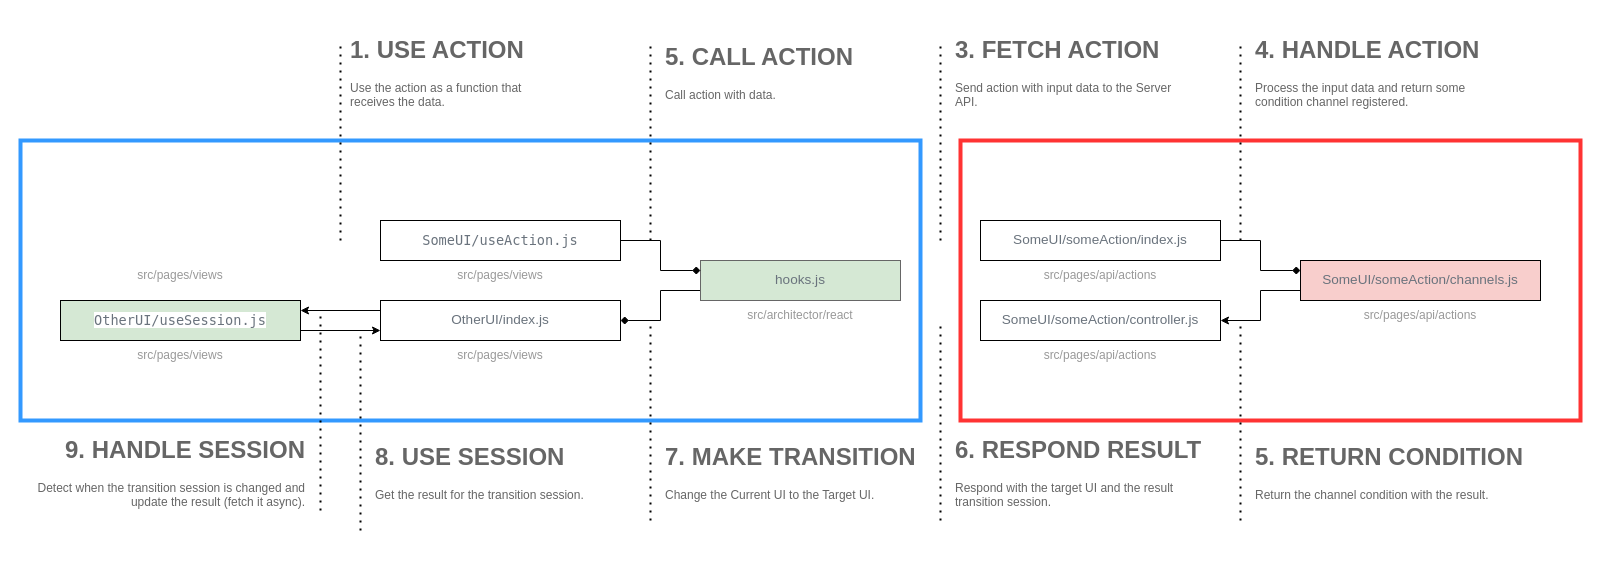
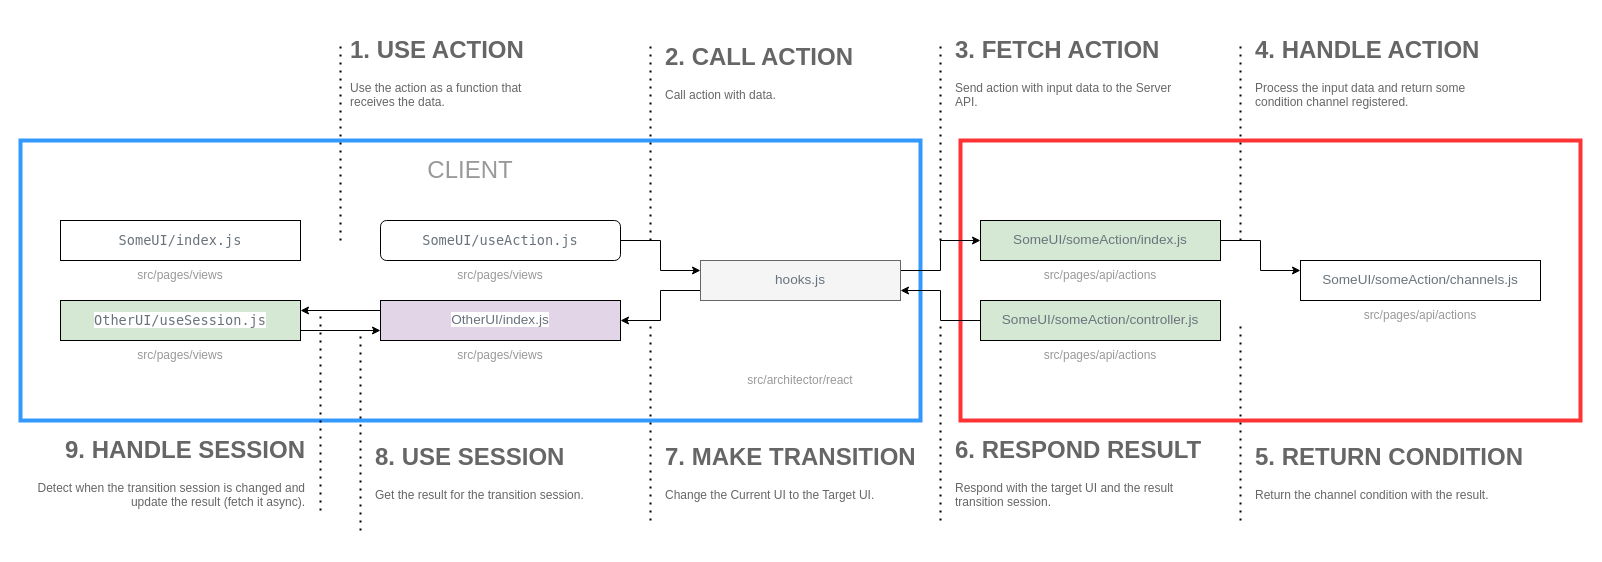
- <mxCell id="33" value="&lt;h1&gt;5. CALL ACTION&lt;/h1&gt;&lt;p&gt;&lt;span&gt;Call action with data.&lt;/span&gt;&lt;br&gt;&lt;/p&gt;" style="text;html=1;strokeColor=none;fillColor=none;spacing=5;spacingTop=-20;whiteSpace=wrap;overflow=hidden;rounded=0;fontSize=12;align=left;verticalAlign=middle;fontColor=#666666;" vertex="1" parent="1"><mxGeometry x="660" y="20" width="210" height="120" as="geometry" /></mxCell>
+ <mxCell id="33" value="&lt;h1&gt;2. CALL ACTION&lt;/h1&gt;&lt;p&gt;&lt;span&gt;Call action with data.&lt;/span&gt;&lt;br&gt;&lt;/p&gt;" style="text;html=1;strokeColor=none;fillColor=none;spacing=5;spacingTop=-20;whiteSpace=wrap;overflow=hidden;rounded=0;fontSize=12;align=left;verticalAlign=middle;fontColor=#666666;" vertex="1" parent="1"><mxGeometry x="660" y="20" width="210" height="120" as="geometry" /></mxCell>
+ <mxCell id="15" value="CLIENT" style="text;html=1;strokeColor=none;fillColor=none;align=center;verticalAlign=middle;whiteSpace=wrap;rounded=0;fontSize=24;fontColor=#999999;" vertex="1" parent="1"><mxGeometry x="395" y="160" width="150" height="20" as="geometry" /></mxCell>
+ <mxCell id="22" value="&lt;pre style=&quot;box-sizing: border-box ; font-family: , , &amp;#34;sf mono&amp;#34; , &amp;#34;menlo&amp;#34; , &amp;#34;consolas&amp;#34; , &amp;#34;liberation mono&amp;#34; , monospace ; font-size: 13.6px ; margin-bottom: 0px ; margin-top: 0px ; overflow-wrap: normal ; border-radius: 6px ; line-height: 1.45 ; overflow: auto ; padding: 16px ; word-break: normal ; color: rgb(36 , 41 , 46)&quot;&gt;&lt;span style=&quot;color: rgb(106 , 115 , 125) ; font-size: 13.6px ; background-color: rgb(255 , 255 , 255)&quot;&gt;SomeUI/index.js&lt;/span&gt;&lt;br&gt;&lt;/pre&gt;" style="rounded=0;whiteSpace=wrap;html=1;" vertex="1" parent="21"><mxGeometry width="240" height="40" as="geometry" /></mxCell>
- <mxCell id="25" value="&lt;pre style=&quot;box-sizing: border-box ; font-family: , , &amp;#34;sf mono&amp;#34; , &amp;#34;menlo&amp;#34; , &amp;#34;consolas&amp;#34; , &amp;#34;liberation mono&amp;#34; , monospace ; font-size: 13.6px ; margin-bottom: 0px ; margin-top: 0px ; overflow-wrap: normal ; border-radius: 6px ; line-height: 1.45 ; overflow: auto ; padding: 16px ; word-break: normal ; color: rgb(36 , 41 , 46)&quot;&gt;&lt;span style=&quot;color: rgb(106 , 115 , 125) ; font-size: 13.6px ; background-color: rgb(255 , 255 , 255)&quot;&gt;SomeUI/useAction.js&lt;/span&gt;&lt;br&gt;&lt;/pre&gt;" style="rounded=0;whiteSpace=wrap;html=1;" vertex="1" parent="24"><mxGeometry width="240" height="40" as="geometry" /></mxCell>
+ <mxCell id="25" value="&lt;pre style=&quot;box-sizing: border-box ; font-family: , , &amp;#34;sf mono&amp;#34; , &amp;#34;menlo&amp;#34; , &amp;#34;consolas&amp;#34; , &amp;#34;liberation mono&amp;#34; , monospace ; font-size: 13.6px ; margin-bottom: 0px ; margin-top: 0px ; overflow-wrap: normal ; border-radius: 6px ; line-height: 1.45 ; overflow: auto ; padding: 16px ; word-break: normal ; color: rgb(36 , 41 , 46)&quot;&gt;&lt;span style=&quot;color: rgb(106 , 115 , 125) ; font-size: 13.6px ; background-color: rgb(255 , 255 , 255)&quot;&gt;SomeUI/useAction.js&lt;/span&gt;&lt;br&gt;&lt;/pre&gt;" style="whiteSpace=wrap;html=1;rounded=1;" vertex="1" parent="24"><mxGeometry width="240" height="40" as="geometry" /></mxCell>
- <mxCell id="8" value="&lt;span style=&quot;color: rgb(106 , 115 , 125) ; font-size: 13.6px&quot;&gt;SomeUI/someAction/index.js&lt;/span&gt;" style="rounded=0;whiteSpace=wrap;html=1;" vertex="1" parent="1"><mxGeometry x="980" y="220" width="240" height="40" as="geometry" /></mxCell>
+ <mxCell id="8" value="&lt;span style=&quot;color: rgb(106 , 115 , 125) ; font-size: 13.6px&quot;&gt;SomeUI/someAction/index.js&lt;/span&gt;" style="rounded=0;whiteSpace=wrap;html=1;fillColor=#d5e8d4;" vertex="1" parent="1"><mxGeometry x="980" y="220" width="240" height="40" as="geometry" /></mxCell>
+ <mxCell id="4" style="edgeStyle=orthogonalEdgeStyle;rounded=0;orthogonalLoop=1;jettySize=auto;html=1;exitX=1;exitY=0.25;exitDx=0;exitDy=0;entryX=0;entryY=0.5;entryDx=0;entryDy=0;" edge="1" parent="1" source="6" target="8"><mxGeometry relative="1" as="geometry"><Array as="points"><mxPoint x="940" y="270" /><mxPoint x="940" y="240" /></Array></mxGeometry></mxCell>
- <mxCell id="27" style="edgeStyle=orthogonalEdgeStyle;rounded=0;orthogonalLoop=1;jettySize=auto;html=1;exitX=1;exitY=0.5;exitDx=0;exitDy=0;entryX=0;entryY=0.25;entryDx=0;entryDy=0;fontSize=12;fontColor=#999999;endArrow=diamond;" edge="1" parent="1" source="25" target="6"><mxGeometry relative="1" as="geometry" /></mxCell>
+ <mxCell id="27" style="edgeStyle=orthogonalEdgeStyle;rounded=0;orthogonalLoop=1;jettySize=auto;html=1;exitX=1;exitY=0.5;exitDx=0;exitDy=0;entryX=0;entryY=0.25;entryDx=0;entryDy=0;fontSize=12;fontColor=#999999;" edge="1" parent="1" source="25" target="6"><mxGeometry relative="1" as="geometry" /></mxCell>
- <mxCell id="7" style="edgeStyle=orthogonalEdgeStyle;rounded=0;orthogonalLoop=1;jettySize=auto;html=1;exitX=1;exitY=0.5;exitDx=0;exitDy=0;entryX=0;entryY=0.25;entryDx=0;entryDy=0;endArrow=diamond;" edge="1" parent="1" source="8" target="10"><mxGeometry relative="1" as="geometry"><Array as="points"><mxPoint x="1260" y="240" /><mxPoint x="1260" y="270" /></Array></mxGeometry></mxCell>
+ <mxCell id="7" style="edgeStyle=orthogonalEdgeStyle;rounded=0;orthogonalLoop=1;jettySize=auto;html=1;exitX=1;exitY=0.5;exitDx=0;exitDy=0;entryX=0;entryY=0.25;entryDx=0;entryDy=0;" edge="1" parent="1" source="8" target="10"><mxGeometry relative="1" as="geometry"><Array as="points"><mxPoint x="1260" y="240" /><mxPoint x="1260" y="270" /></Array></mxGeometry></mxCell>
- <mxCell id="6" value="&lt;span style=&quot;color: rgb(106 , 115 , 125) ; font-size: 13.6px&quot;&gt;hooks.js&lt;/span&gt;" style="rounded=0;whiteSpace=wrap;html=1;fillColor=#d5e8d4;strokeColor=#666666;fontColor=#333333;" vertex="1" parent="1"><mxGeometry x="700" y="260" width="200" height="40" as="geometry" /></mxCell>
+ <mxCell id="6" value="&lt;span style=&quot;color: rgb(106 , 115 , 125) ; font-size: 13.6px&quot;&gt;hooks.js&lt;/span&gt;" style="rounded=0;whiteSpace=wrap;html=1;fillColor=#f5f5f5;strokeColor=#666666;fontColor=#333333;" vertex="1" parent="1"><mxGeometry x="700" y="260" width="200" height="40" as="geometry" /></mxCell>
- <mxCell id="10" value="&lt;span style=&quot;color: rgb(106 , 115 , 125) ; font-size: 13.6px&quot;&gt;SomeUI/someAction/channels.js&lt;/span&gt;" style="rounded=0;whiteSpace=wrap;html=1;fillColor=#f8cecc;" vertex="1" parent="1"><mxGeometry x="1300" y="260" width="240" height="40" as="geometry" /></mxCell>
+ <mxCell id="10" value="&lt;span style=&quot;color: rgb(106 , 115 , 125) ; font-size: 13.6px&quot;&gt;SomeUI/someAction/channels.js&lt;/span&gt;" style="rounded=0;whiteSpace=wrap;html=1;" vertex="1" parent="1"><mxGeometry x="1300" y="260" width="240" height="40" as="geometry" /></mxCell>
- <mxCell id="9" style="edgeStyle=orthogonalEdgeStyle;rounded=0;orthogonalLoop=1;jettySize=auto;html=1;exitX=0;exitY=0.75;exitDx=0;exitDy=0;entryX=1;entryY=0.5;entryDx=0;entryDy=0;" edge="1" parent="1" source="10" target="12"><mxGeometry relative="1" as="geometry"><Array as="points"><mxPoint x="1260" y="290" /><mxPoint x="1260" y="320" /></Array></mxGeometry></mxCell>
+ <mxCell id="11" style="edgeStyle=orthogonalEdgeStyle;rounded=0;orthogonalLoop=1;jettySize=auto;html=1;exitX=0;exitY=0.5;exitDx=0;exitDy=0;entryX=1;entryY=0.75;entryDx=0;entryDy=0;" edge="1" parent="1" source="12" target="6"><mxGeometry relative="1" as="geometry"><Array as="points"><mxPoint x="940" y="320" /><mxPoint x="940" y="290" /></Array></mxGeometry></mxCell>
- <mxCell id="17" value="&lt;span style=&quot;color: rgb(153 , 153 , 153) ; font-family: &amp;#34;helvetica&amp;#34; ; font-size: 12px ; font-style: normal ; font-weight: 400 ; letter-spacing: normal ; text-indent: 0px ; text-transform: none ; word-spacing: 0px ; background-color: rgb(255 , 255 , 255) ; display: inline ; float: none&quot;&gt;src/architector/react&lt;/span&gt;" style="text;whiteSpace=wrap;html=1;fontSize=12;fontColor=#999999;align=center;verticalAlign=middle;" vertex="1" parent="1"><mxGeometry x="700" y="300" width="200" height="30" as="geometry" /></mxCell>
+ <mxCell id="17" value="&lt;span style=&quot;color: rgb(153 , 153 , 153) ; font-family: &amp;#34;helvetica&amp;#34; ; font-size: 12px ; font-style: normal ; font-weight: 400 ; letter-spacing: normal ; text-indent: 0px ; text-transform: none ; word-spacing: 0px ; background-color: rgb(255 , 255 , 255) ; display: inline ; float: none&quot;&gt;src/architector/react&lt;/span&gt;" style="text;whiteSpace=wrap;html=1;fontSize=12;fontColor=#999999;align=center;verticalAlign=middle;" vertex="1" parent="1"><mxGeometry x="700" y="365" width="200" height="30" as="geometry" /></mxCell>
- <mxCell id="14" value="&lt;span style=&quot;color: rgb(106 , 115 , 125) ; font-size: 13.6px ; background-color: rgb(255 , 255 , 255)&quot;&gt;OtherUI/index.js&lt;/span&gt;" style="rounded=0;whiteSpace=wrap;html=1;" vertex="1" parent="1"><mxGeometry y="300" width="240" height="40" as="geometry" x="380" /></mxCell>
+ <mxCell id="14" value="&lt;span style=&quot;color: rgb(106 , 115 , 125) ; font-size: 13.6px ; background-color: rgb(255 , 255 , 255)&quot;&gt;OtherUI/index.js&lt;/span&gt;" style="rounded=0;whiteSpace=wrap;html=1;fillColor=#e1d5e7;" vertex="1" parent="1"><mxGeometry y="300" width="240" height="40" as="geometry" x="380" /></mxCell>
- <mxCell id="5" style="edgeStyle=orthogonalEdgeStyle;rounded=0;orthogonalLoop=1;jettySize=auto;html=1;exitX=0;exitY=0.75;exitDx=0;exitDy=0;entryX=1;entryY=0.5;entryDx=0;entryDy=0;endArrow=diamond;" edge="1" parent="1" source="6" target="14"><mxGeometry relative="1" as="geometry"><Array as="points"><mxPoint x="660" y="290" /><mxPoint x="660" y="320" /></Array></mxGeometry></mxCell>
+ <mxCell id="5" style="edgeStyle=orthogonalEdgeStyle;rounded=0;orthogonalLoop=1;jettySize=auto;html=1;exitX=0;exitY=0.75;exitDx=0;exitDy=0;entryX=1;entryY=0.5;entryDx=0;entryDy=0;" edge="1" parent="1" source="6" target="14"><mxGeometry relative="1" as="geometry"><Array as="points"><mxPoint x="660" y="290" /><mxPoint x="660" y="320" /></Array></mxGeometry></mxCell>
- <mxCell id="12" value="&lt;span style=&quot;color: rgb(106 , 115 , 125) ; font-size: 13.6px&quot;&gt;SomeUI/someAction/controller.js&lt;/span&gt;" style="rounded=0;whiteSpace=wrap;html=1;" vertex="1" parent="1"><mxGeometry x="980" y="300" width="240" height="40" as="geometry" /></mxCell>
+ <mxCell id="12" value="&lt;span style=&quot;color: rgb(106 , 115 , 125) ; font-size: 13.6px&quot;&gt;SomeUI/someAction/controller.js&lt;/span&gt;" style="rounded=0;whiteSpace=wrap;html=1;fillColor=#d5e8d4;" vertex="1" parent="1"><mxGeometry x="980" y="300" width="240" height="40" as="geometry" /></mxCell>
